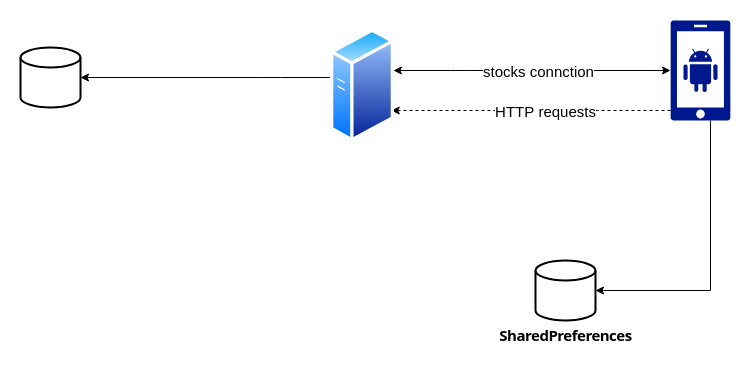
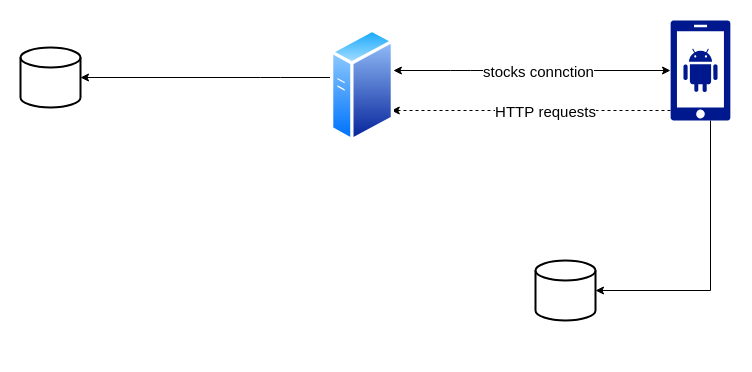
- <mxCell id="13" value="&lt;span style=&quot;font-family: &amp;quot;Android Euclid&amp;quot;, &amp;quot;Noto Sans&amp;quot;, &amp;quot;Noto Sans JP&amp;quot;, &amp;quot;Noto Sans KR&amp;quot;, &amp;quot;Noto Naskh Arabic&amp;quot;, &amp;quot;Noto Sans Thai&amp;quot;, &amp;quot;Noto Sans Hebrew&amp;quot;, &amp;quot;Noto Sans Bengali&amp;quot;, sans-serif; font-weight: 600; letter-spacing: -0.5px; text-align: start; background-color: rgb(255, 255, 255);&quot;&gt;SharedPreferences&lt;/span&gt;" style="text;html=1;align=center;verticalAlign=middle;resizable=0;points=[];autosize=1;strokeColor=none;fillColor=none;fontSize=15;" vertex="1" parent="11"><mxGeometry y="60" width="150" height="30" as="geometry" /></mxCell>
